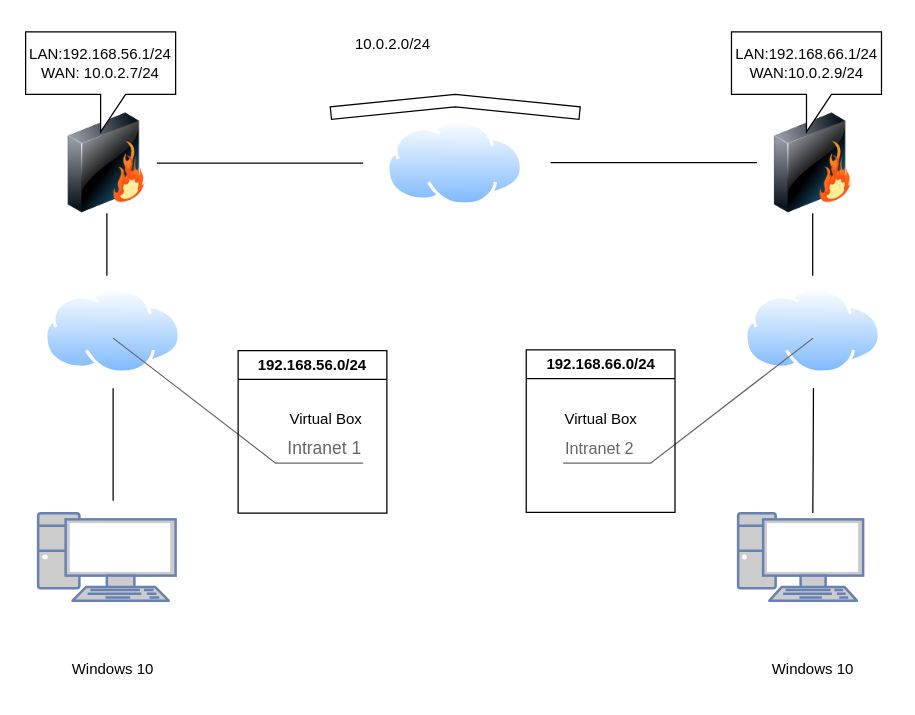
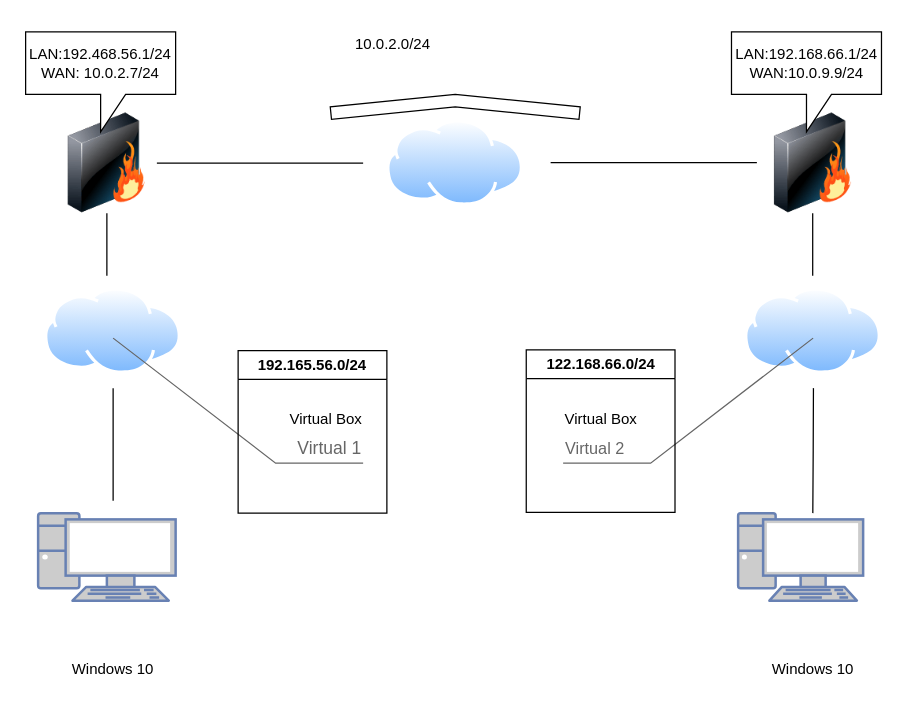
- <mxCell id="23" value="LAN:192.168.56.1/24&lt;br&gt;WAN: 10.0.2.7/24" style="shape=callout;whiteSpace=wrap;html=1;perimeter=calloutPerimeter;" vertex="1" parent="1"><mxGeometry x="20" y="25" width="120" height="80" as="geometry" /></mxCell>
+ <mxCell id="23" value="LAN:192.468.56.1/24&lt;br&gt;WAN: 10.0.2.7/24" style="shape=callout;whiteSpace=wrap;html=1;perimeter=calloutPerimeter;" vertex="1" parent="1"><mxGeometry x="20" y="25" width="120" height="80" as="geometry" /></mxCell>
- <mxCell id="24" value="LAN:192.168.66.1/24&lt;br&gt;WAN:10.0.2.9/24" style="shape=callout;whiteSpace=wrap;html=1;perimeter=calloutPerimeter;" vertex="1" parent="1"><mxGeometry x="584.69" y="25" width="120" height="80" as="geometry" /></mxCell>
+ <mxCell id="24" value="LAN:192.168.66.1/24&lt;br&gt;WAN:10.0.9.9/24" style="shape=callout;whiteSpace=wrap;html=1;perimeter=calloutPerimeter;" vertex="1" parent="1"><mxGeometry x="584.69" y="25" width="120" height="80" as="geometry" /></mxCell>
- <mxCell id="20" value="192.168.66.0/24" style="swimlane;whiteSpace=wrap;html=1;" vertex="1" parent="1"><mxGeometry x="420.5" y="279.45" width="119" height="130" as="geometry"><mxRectangle x="240" y="310" width="130" height="30" as="alternateBounds" /></mxGeometry></mxCell>
+ <mxCell id="20" value="122.168.66.0/24" style="swimlane;whiteSpace=wrap;html=1;" vertex="1" parent="1"><mxGeometry x="420.5" y="279.45" width="119" height="130" as="geometry"><mxRectangle x="240" y="310" width="130" height="30" as="alternateBounds" /></mxGeometry></mxCell>
- <mxCell id="19" value="192.168.56.0/24" style="swimlane;whiteSpace=wrap;html=1;" vertex="1" parent="1"><mxGeometry x="190" y="280" width="119" height="130" as="geometry"><mxRectangle x="240" y="310" width="130" height="30" as="alternateBounds" /></mxGeometry></mxCell>
+ <mxCell id="19" value="192.165.56.0/24" style="swimlane;whiteSpace=wrap;html=1;" vertex="1" parent="1"><mxGeometry x="190" y="280" width="119" height="130" as="geometry"><mxRectangle x="240" y="310" width="130" height="30" as="alternateBounds" /></mxGeometry></mxCell>
- <mxCell id="17" value="&lt;font style=&quot;font-size: 14px;&quot;&gt;Intranet 1&lt;/font&gt;" style="strokeWidth=1;shadow=0;dashed=0;align=center;html=1;shape=mxgraph.mockup.text.callout;linkText=;textSize=17;textColor=#666666;callDir=SE;callStyle=line;fontSize=17;fontColor=#666666;align=right;verticalAlign=bottom;strokeColor=#666666;" vertex="1" parent="1"><mxGeometry x="90" y="270" width="200" height="100" as="geometry" /></mxCell>
+ <mxCell id="17" value="&lt;font style=&quot;font-size: 14px;&quot;&gt;Virtual 1&lt;/font&gt;" style="strokeWidth=1;shadow=0;dashed=0;align=center;html=1;shape=mxgraph.mockup.text.callout;linkText=;textSize=17;textColor=#666666;callDir=SE;callStyle=line;fontSize=17;fontColor=#666666;align=right;verticalAlign=bottom;strokeColor=#666666;" vertex="1" parent="1"><mxGeometry x="90" y="270" width="200" height="100" as="geometry" /></mxCell>
- <mxCell id="15" value="&lt;font style=&quot;font-size: 13px;&quot;&gt;Intranet 2&lt;/font&gt;" style="strokeWidth=1;shadow=0;dashed=0;align=center;html=1;shape=mxgraph.mockup.text.callout;linkText=;textSize=17;textColor=#666666;callDir=SW;callStyle=line;fontSize=17;fontColor=#666666;align=left;verticalAlign=bottom;strokeColor=#666666;" vertex="1" parent="1"><mxGeometry x="450" y="270" width="200" height="100" as="geometry" /></mxCell>
+ <mxCell id="15" value="&lt;font style=&quot;font-size: 13px;&quot;&gt;Virtual 2&lt;/font&gt;" style="strokeWidth=1;shadow=0;dashed=0;align=center;html=1;shape=mxgraph.mockup.text.callout;linkText=;textSize=17;textColor=#666666;callDir=SW;callStyle=line;fontSize=17;fontColor=#666666;align=left;verticalAlign=bottom;strokeColor=#666666;" vertex="1" parent="1"><mxGeometry x="450" y="270" width="200" height="100" as="geometry" /></mxCell>
